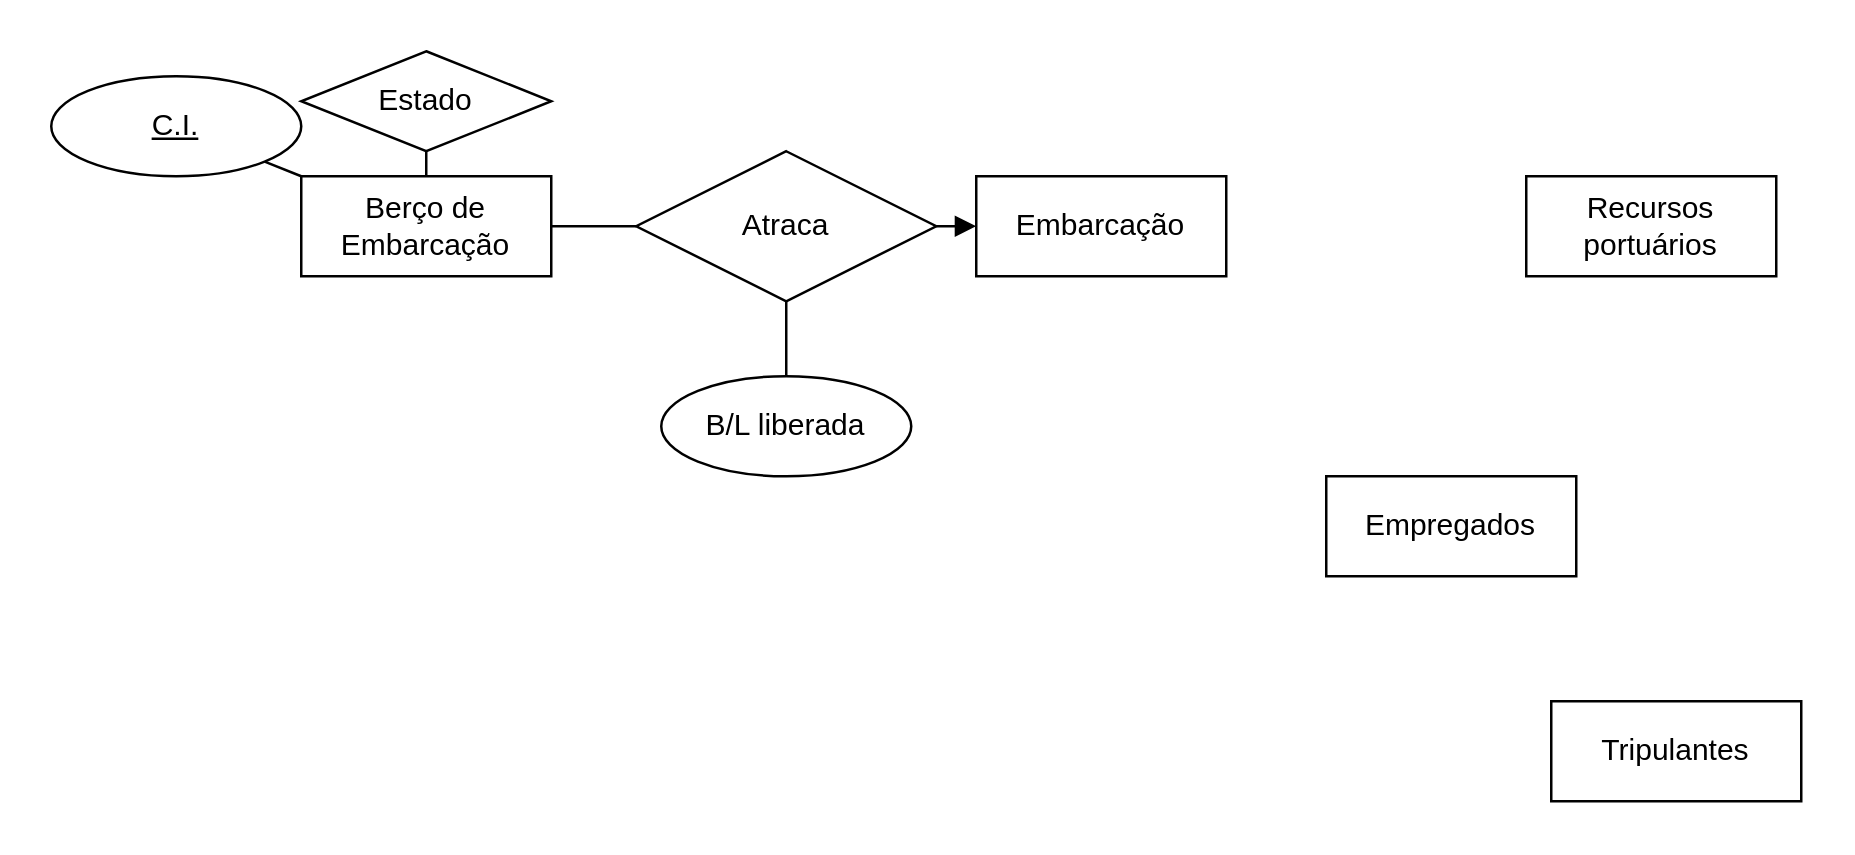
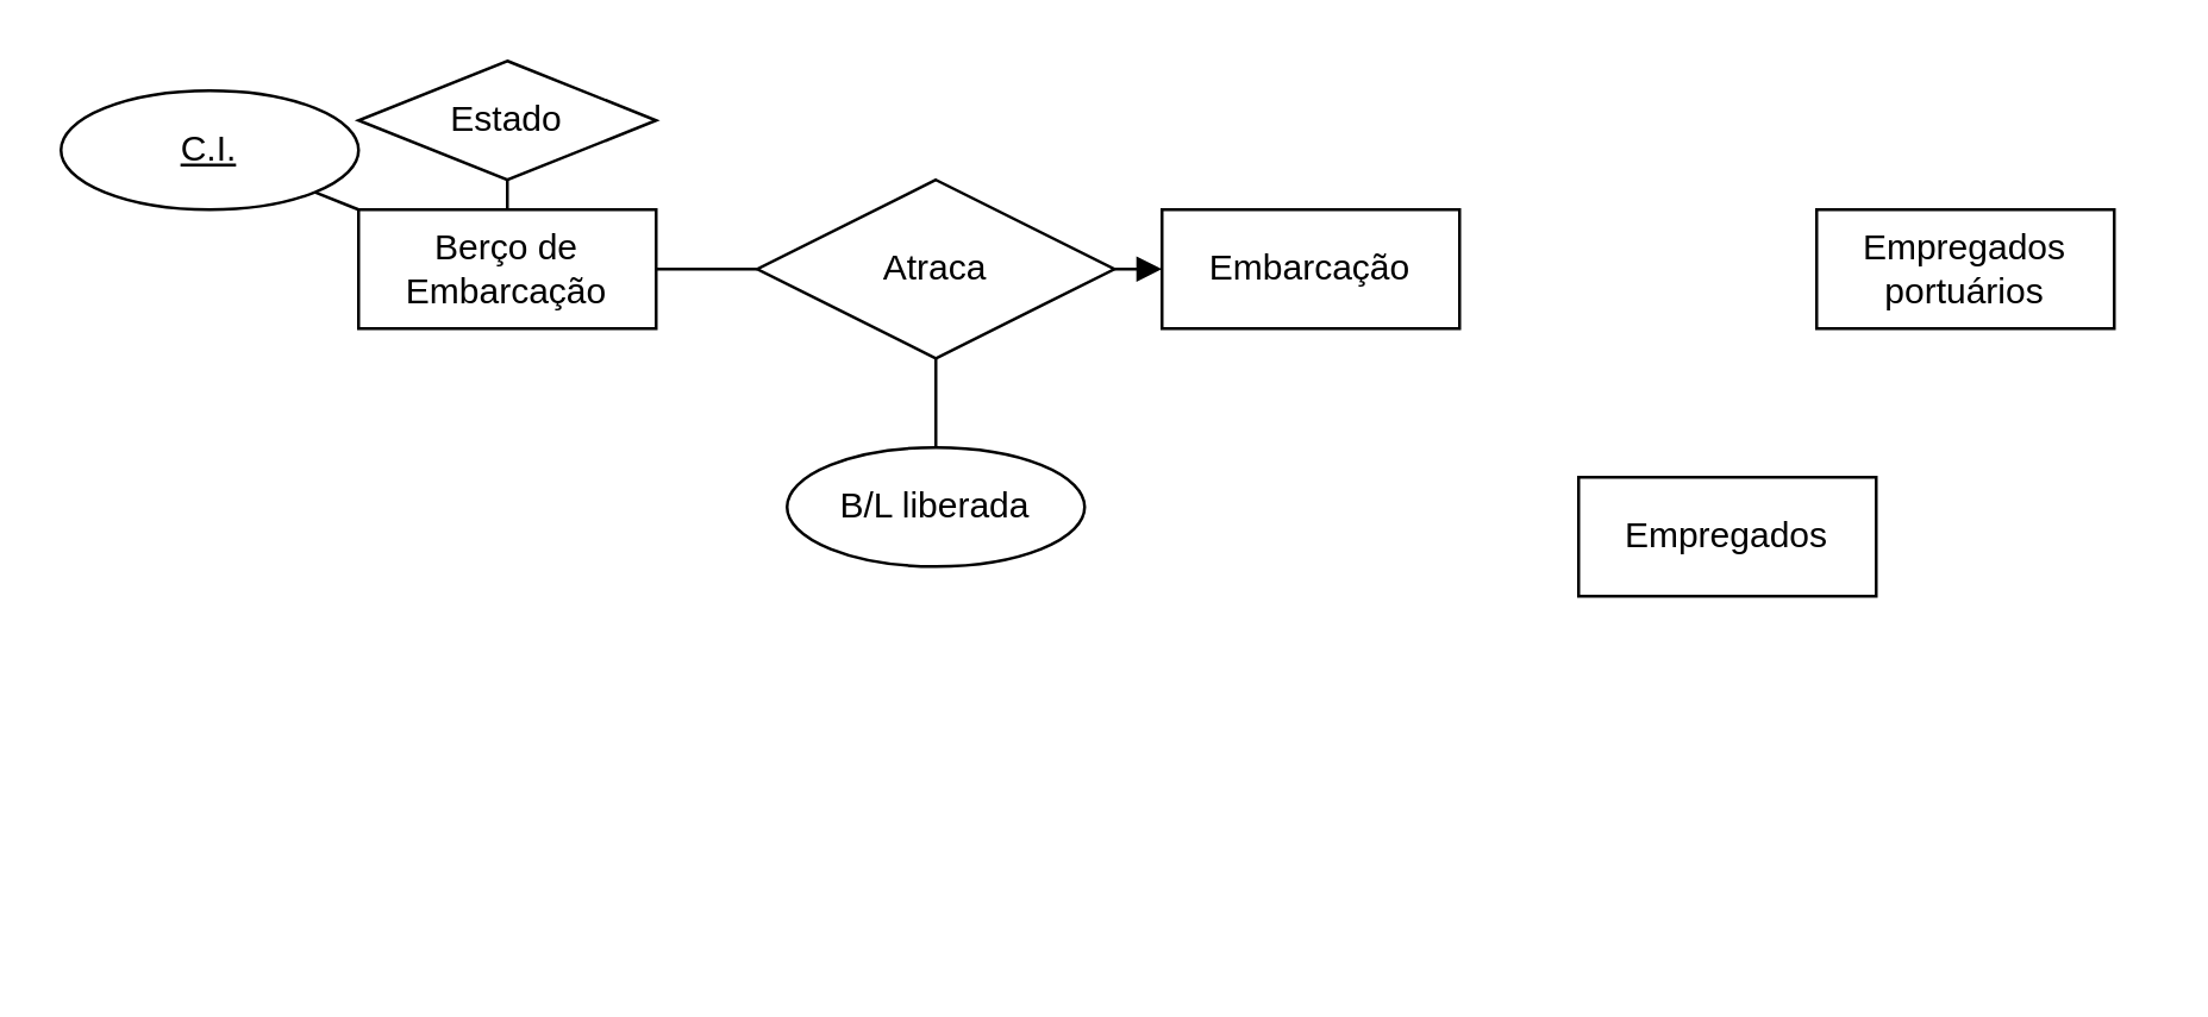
- <mxCell id="3" value="Recursos portuários" style="whiteSpace=wrap;html=1;align=center;" vertex="1" parent="1"><mxGeometry x="610" y="70" width="100" height="40" as="geometry" /></mxCell>
+ <mxCell id="3" value="Empregados portuários" style="whiteSpace=wrap;html=1;align=center;" vertex="1" parent="1"><mxGeometry x="610" y="70" width="100" height="40" as="geometry" /></mxCell>
- <mxCell id="6" value="Empregados" style="whiteSpace=wrap;html=1;align=center;" vertex="1" parent="1"><mxGeometry x="530" y="190" width="100" height="40" as="geometry" /></mxCell>
+ <mxCell id="6" value="Empregados" style="whiteSpace=wrap;html=1;align=center;" vertex="1" parent="1"><mxGeometry x="530" y="160" width="100" height="40" as="geometry" /></mxCell>
- <mxCell id="4" value="Tripulantes" style="whiteSpace=wrap;html=1;align=center;" vertex="1" parent="1"><mxGeometry x="620" y="280" width="100" height="40" as="geometry" /></mxCell>
